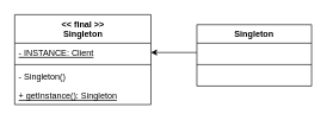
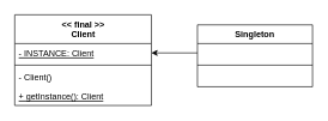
- <mxCell id="2" value="&lt;b&gt;&amp;lt;&amp;lt; final &amp;gt;&amp;gt;&lt;br&gt;Singleton&lt;/b&gt;" style="swimlane;fontStyle=0;align=center;verticalAlign=top;childLayout=stackLayout;horizontal=1;startSize=40;horizontalStack=0;resizeParent=1;resizeParentMax=0;resizeLast=0;collapsible=1;marginBottom=0;html=1;" vertex="1" parent="1"><mxGeometry x="20" y="20" width="190" height="126" as="geometry" /></mxCell>
+ <mxCell id="2" value="&lt;b&gt;&amp;lt;&amp;lt; final &amp;gt;&amp;gt;&lt;br&gt;Client&lt;/b&gt;" style="swimlane;fontStyle=0;align=center;verticalAlign=top;childLayout=stackLayout;horizontal=1;startSize=40;horizontalStack=0;resizeParent=1;resizeParentMax=0;resizeLast=0;collapsible=1;marginBottom=0;html=1;" vertex="1" parent="1"><mxGeometry x="20" y="20" width="190" height="126" as="geometry" /></mxCell>
- <mxCell id="5" value="- Singleton()" style="text;strokeColor=none;fillColor=none;align=left;verticalAlign=top;spacingLeft=4;spacingRight=4;overflow=hidden;rotatable=0;points=[[0,0.5],[1,0.5]];portConstraint=eastwest;" vertex="1" parent="2"><mxGeometry y="74" width="190" height="26" as="geometry" /></mxCell>
+ <mxCell id="5" value="- Client()" style="text;strokeColor=none;fillColor=none;align=left;verticalAlign=top;spacingLeft=4;spacingRight=4;overflow=hidden;rotatable=0;points=[[0,0.5],[1,0.5]];portConstraint=eastwest;" vertex="1" parent="2"><mxGeometry y="74" width="190" height="26" as="geometry" /></mxCell>
- <mxCell id="6" value="+ getInstance(): Singleton" style="text;strokeColor=none;fillColor=none;align=left;verticalAlign=top;spacingLeft=4;spacingRight=4;overflow=hidden;rotatable=0;points=[[0,0.5],[1,0.5]];portConstraint=eastwest;fontStyle=4" vertex="1" parent="2"><mxGeometry y="100" width="190" height="26" as="geometry" /></mxCell>
+ <mxCell id="6" value="+ getInstance(): Client" style="text;strokeColor=none;fillColor=none;align=left;verticalAlign=top;spacingLeft=4;spacingRight=4;overflow=hidden;rotatable=0;points=[[0,0.5],[1,0.5]];portConstraint=eastwest;fontStyle=4" vertex="1" parent="2"><mxGeometry y="100" width="190" height="26" as="geometry" /></mxCell>
